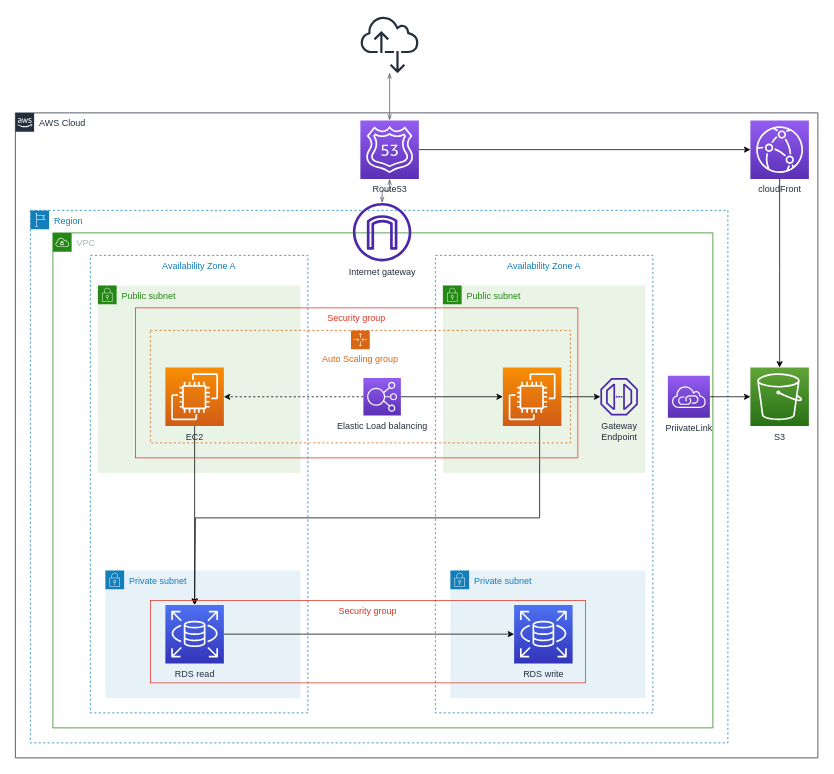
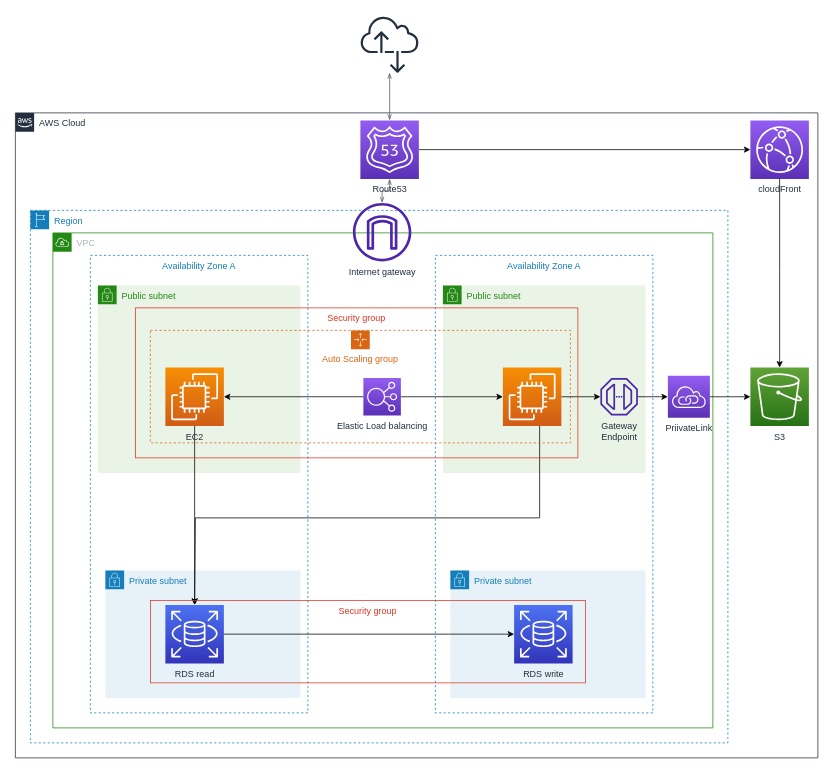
- <mxCell id="19" style="edgeStyle=orthogonalEdgeStyle;rounded=0;orthogonalLoop=1;jettySize=auto;html=1;dashed=1;" parent="16" source="17" target="18" edge="1"><mxGeometry relative="1" as="geometry" /></mxCell>
+ <mxCell id="19" style="edgeStyle=orthogonalEdgeStyle;rounded=0;orthogonalLoop=1;jettySize=auto;html=1;" parent="16" source="17" target="18" edge="1"><mxGeometry relative="1" as="geometry" /></mxCell>
+ <mxCell id="28" style="edgeStyle=orthogonalEdgeStyle;rounded=0;orthogonalLoop=1;jettySize=auto;html=1;entryX=0;entryY=0.5;entryDx=0;entryDy=0;entryPerimeter=0;" edge="1" parent="4" source="10" target="27"><mxGeometry relative="1" as="geometry" /></mxCell>
